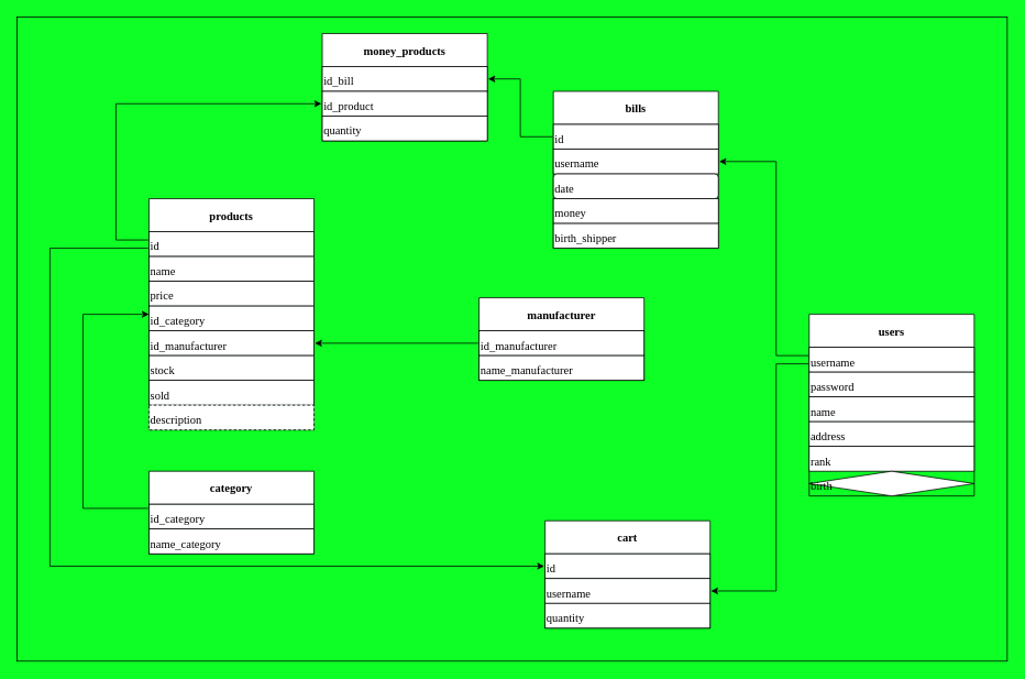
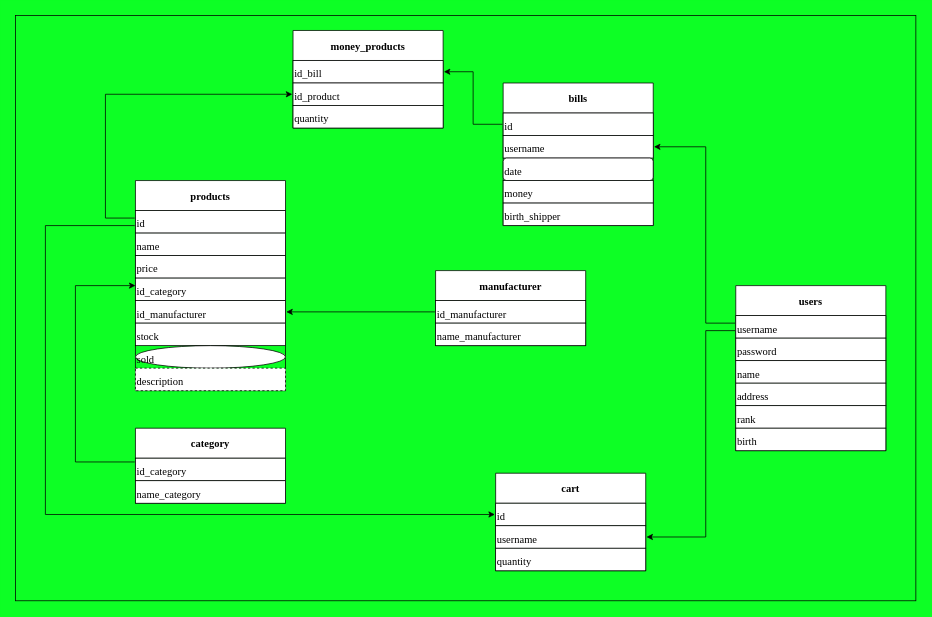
- <mxCell id="16" value="sold" style="gradientColor=none;whiteSpace=wrap;fontColor=default;labelBackgroundColor=none;align=left;verticalAlign=bottom;perimeterSpacing=1;strokeWidth=1;rounded=0;shadow=0;sketch=0;fontFamily=Times New Roman;fontSize=14;" vertex="1" parent="9"><mxGeometry y="220" width="200" height="30" as="geometry" /></mxCell>
+ <mxCell id="16" value="sold" style="ellipse;gradientColor=none;whiteSpace=wrap;fontColor=default;labelBackgroundColor=none;align=left;verticalAlign=bottom;perimeterSpacing=1;strokeWidth=1;shadow=0;sketch=0;fontFamily=Times New Roman;fontSize=14;" vertex="1" parent="9"><mxGeometry y="220" width="200" height="30" as="geometry" /></mxCell>
- <mxCell id="8" value="birth" style="rhombus;gradientColor=none;whiteSpace=wrap;fontColor=default;labelBackgroundColor=none;align=left;verticalAlign=bottom;perimeterSpacing=1;strokeWidth=1;shadow=0;sketch=0;fontFamily=Times New Roman;fontSize=14;" vertex="1" parent="2"><mxGeometry y="190" width="200" height="30" as="geometry" /></mxCell>
+ <mxCell id="8" value="birth" style="gradientColor=none;whiteSpace=wrap;fontColor=default;labelBackgroundColor=none;align=left;verticalAlign=bottom;perimeterSpacing=1;strokeWidth=1;rounded=0;shadow=0;sketch=0;fontFamily=Times New Roman;fontSize=14;" vertex="1" parent="2"><mxGeometry y="190" width="200" height="30" as="geometry" /></mxCell>
